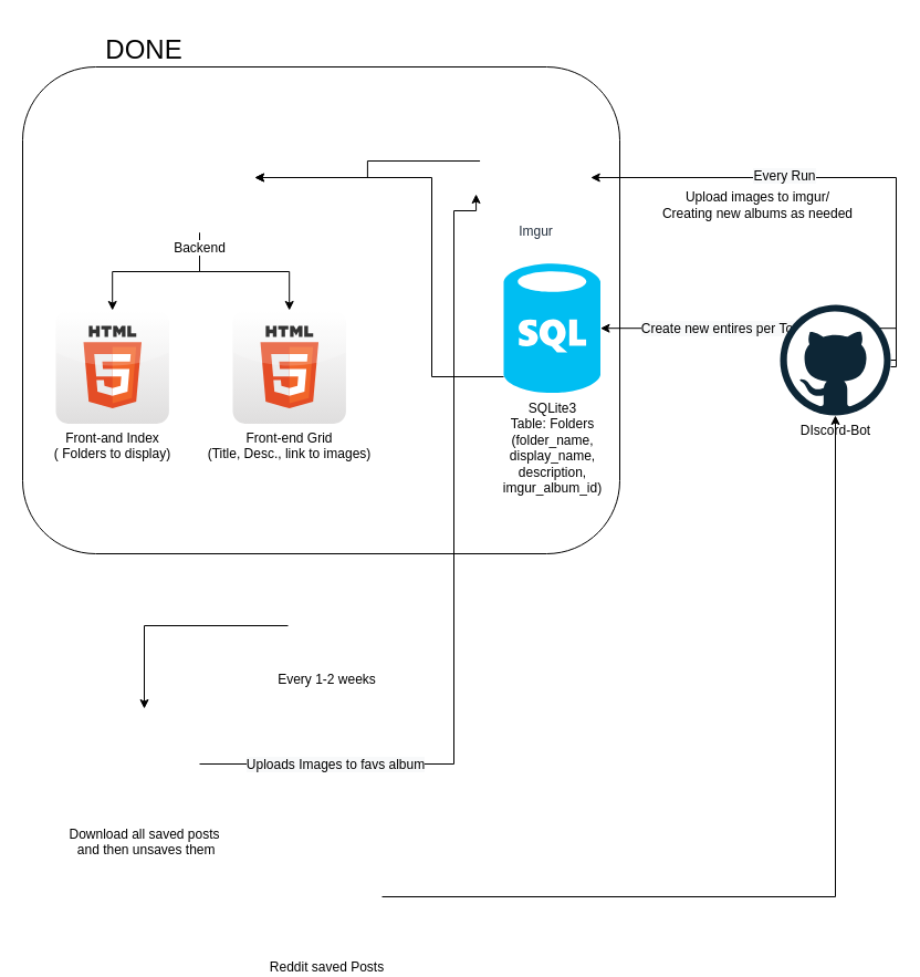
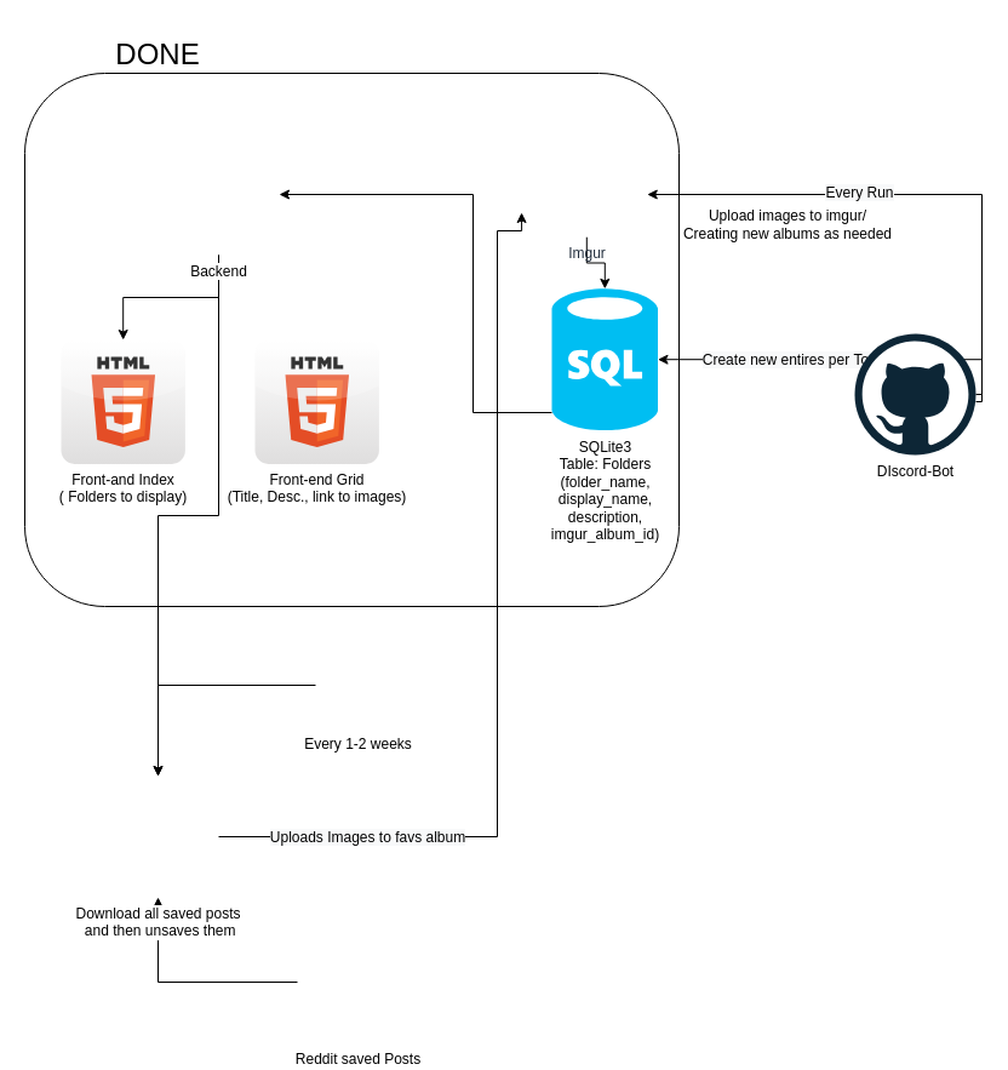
- <mxCell id="15" style="edgeStyle=orthogonalEdgeStyle;rounded=0;orthogonalLoop=1;jettySize=auto;html=1;entryX=1;entryY=0.5;entryDx=0;entryDy=0;" parent="1" source="16" target="5" edge="1"><mxGeometry relative="1" as="geometry" /></mxCell>
+ <mxCell id="15" style="edgeStyle=orthogonalEdgeStyle;rounded=0;orthogonalLoop=1;jettySize=auto;html=1;" parent="1" source="16" target="9" edge="1"><mxGeometry relative="1" as="geometry" /></mxCell>
- <mxCell id="17" value="&lt;span style=&quot;&quot;&gt;Upload images to imgur/&lt;/span&gt;&lt;br style=&quot;&quot;&gt;&lt;span style=&quot;&quot;&gt;Creating new albums as needed&lt;/span&gt;" style="text;html=1;strokeColor=none;fillColor=none;align=center;verticalAlign=middle;whiteSpace=wrap;rounded=0;" parent="1" vertex="1"><mxGeometry x="595" y="170" width="180" height="30" as="geometry" /></mxCell>
+ <mxCell id="17" value="&lt;span style=&quot;&quot;&gt;Upload images to imgur/&lt;/span&gt;&lt;br style=&quot;&quot;&gt;&lt;span style=&quot;&quot;&gt;Creating new albums as needed&lt;/span&gt;" style="text;html=1;strokeColor=none;fillColor=none;align=center;verticalAlign=middle;whiteSpace=wrap;rounded=0;" parent="1" vertex="1"><mxGeometry x="560" y="170" width="180" height="30" as="geometry" /></mxCell>
- <mxCell id="4" style="edgeStyle=orthogonalEdgeStyle;rounded=0;orthogonalLoop=1;jettySize=auto;html=1;" parent="1" source="5" target="7" edge="1"><mxGeometry relative="1" as="geometry" /></mxCell>
+ <mxCell id="4" style="edgeStyle=orthogonalEdgeStyle;rounded=0;orthogonalLoop=1;jettySize=auto;html=1;" parent="1" source="5" target="24" edge="1"><mxGeometry relative="1" as="geometry" /></mxCell>
- <mxCell id="18" style="edgeStyle=orthogonalEdgeStyle;rounded=0;orthogonalLoop=1;jettySize=auto;html=1;" parent="1" source="19" target="14" edge="1"><mxGeometry relative="1" as="geometry" /></mxCell>
+ <mxCell id="18" style="edgeStyle=orthogonalEdgeStyle;rounded=0;orthogonalLoop=1;jettySize=auto;html=1;" parent="1" source="19" target="24" edge="1"><mxGeometry relative="1" as="geometry" /></mxCell>
